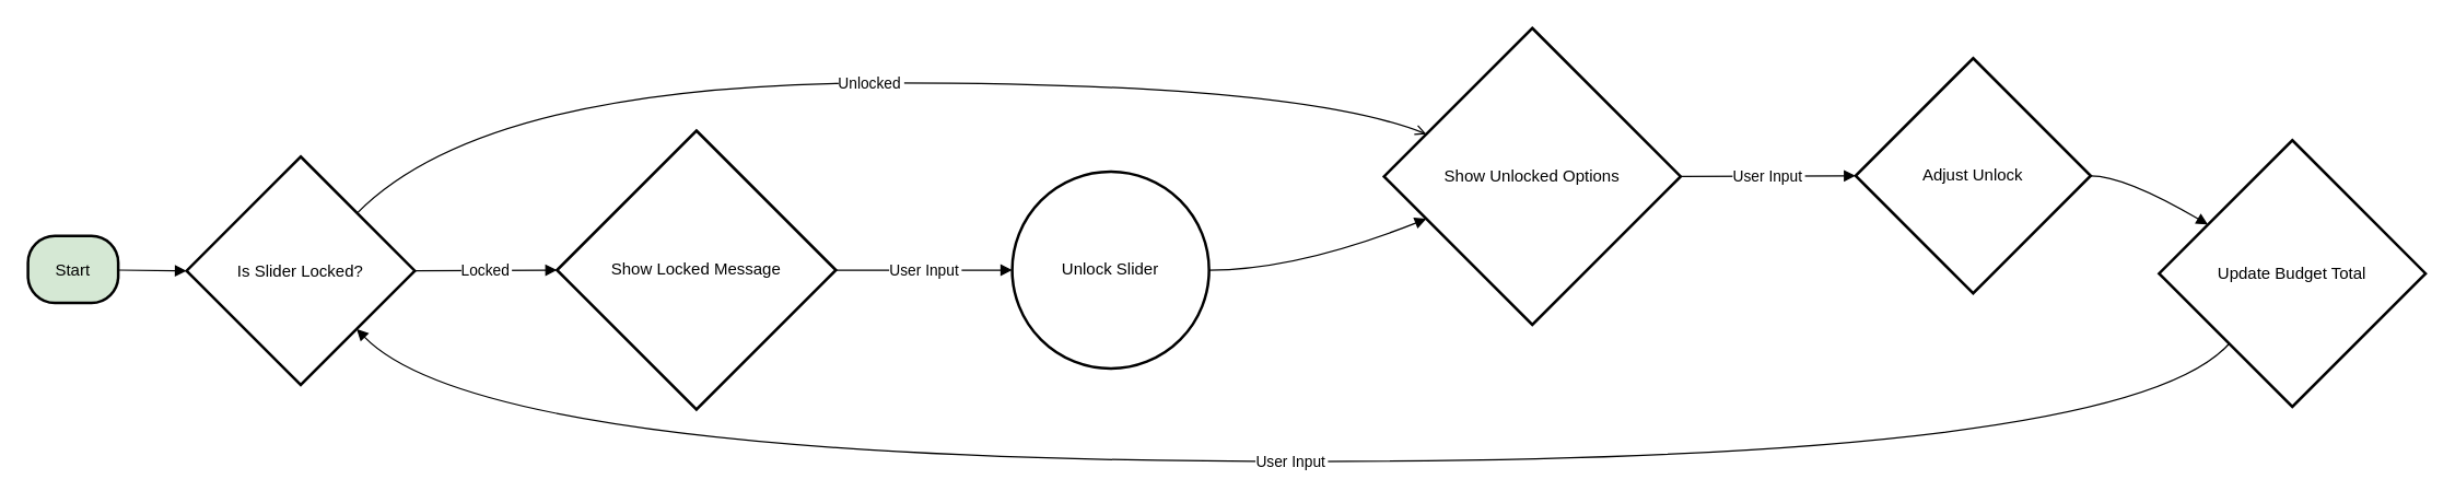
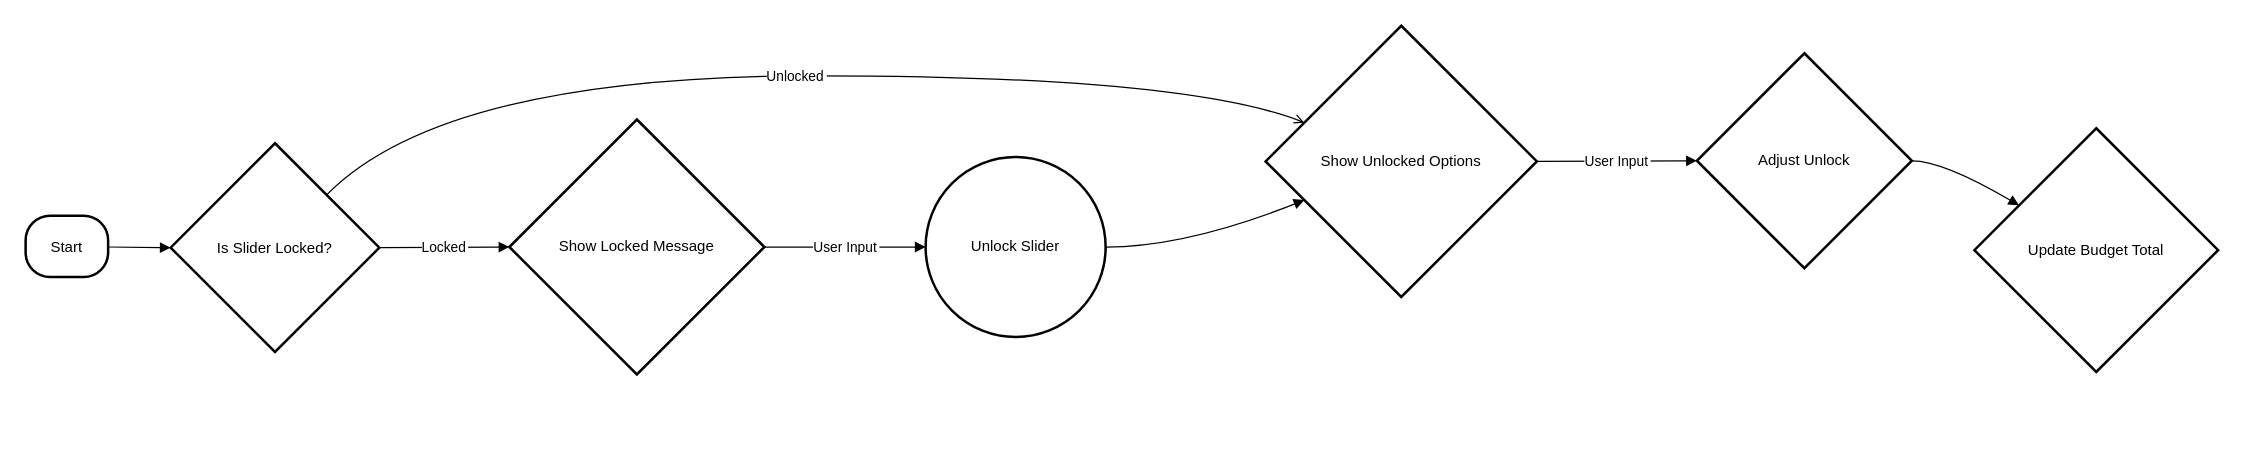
- <mxCell id="2" value="Start" style="rounded=1;arcSize=40;strokeWidth=2;fillColor=#d5e8d4;" vertex="1" parent="1"><mxGeometry x="20" y="172" width="66" height="49" as="geometry" /></mxCell>
+ <mxCell id="2" value="Start" style="rounded=1;arcSize=40;strokeWidth=2" vertex="1" parent="1"><mxGeometry x="20" y="172" width="66" height="49" as="geometry" /></mxCell>
- <mxCell id="16" value="User Input" style="curved=1;startArrow=none;endArrow=block;exitX=0.05;exitY=1;entryX=0.98;entryY=1;" edge="1" parent="1" source="8" target="3"><mxGeometry relative="1" as="geometry"><Array as="points"><mxPoint x="1554" y="337" /><mxPoint x="355" y="337" /></Array></mxGeometry></mxCell>
